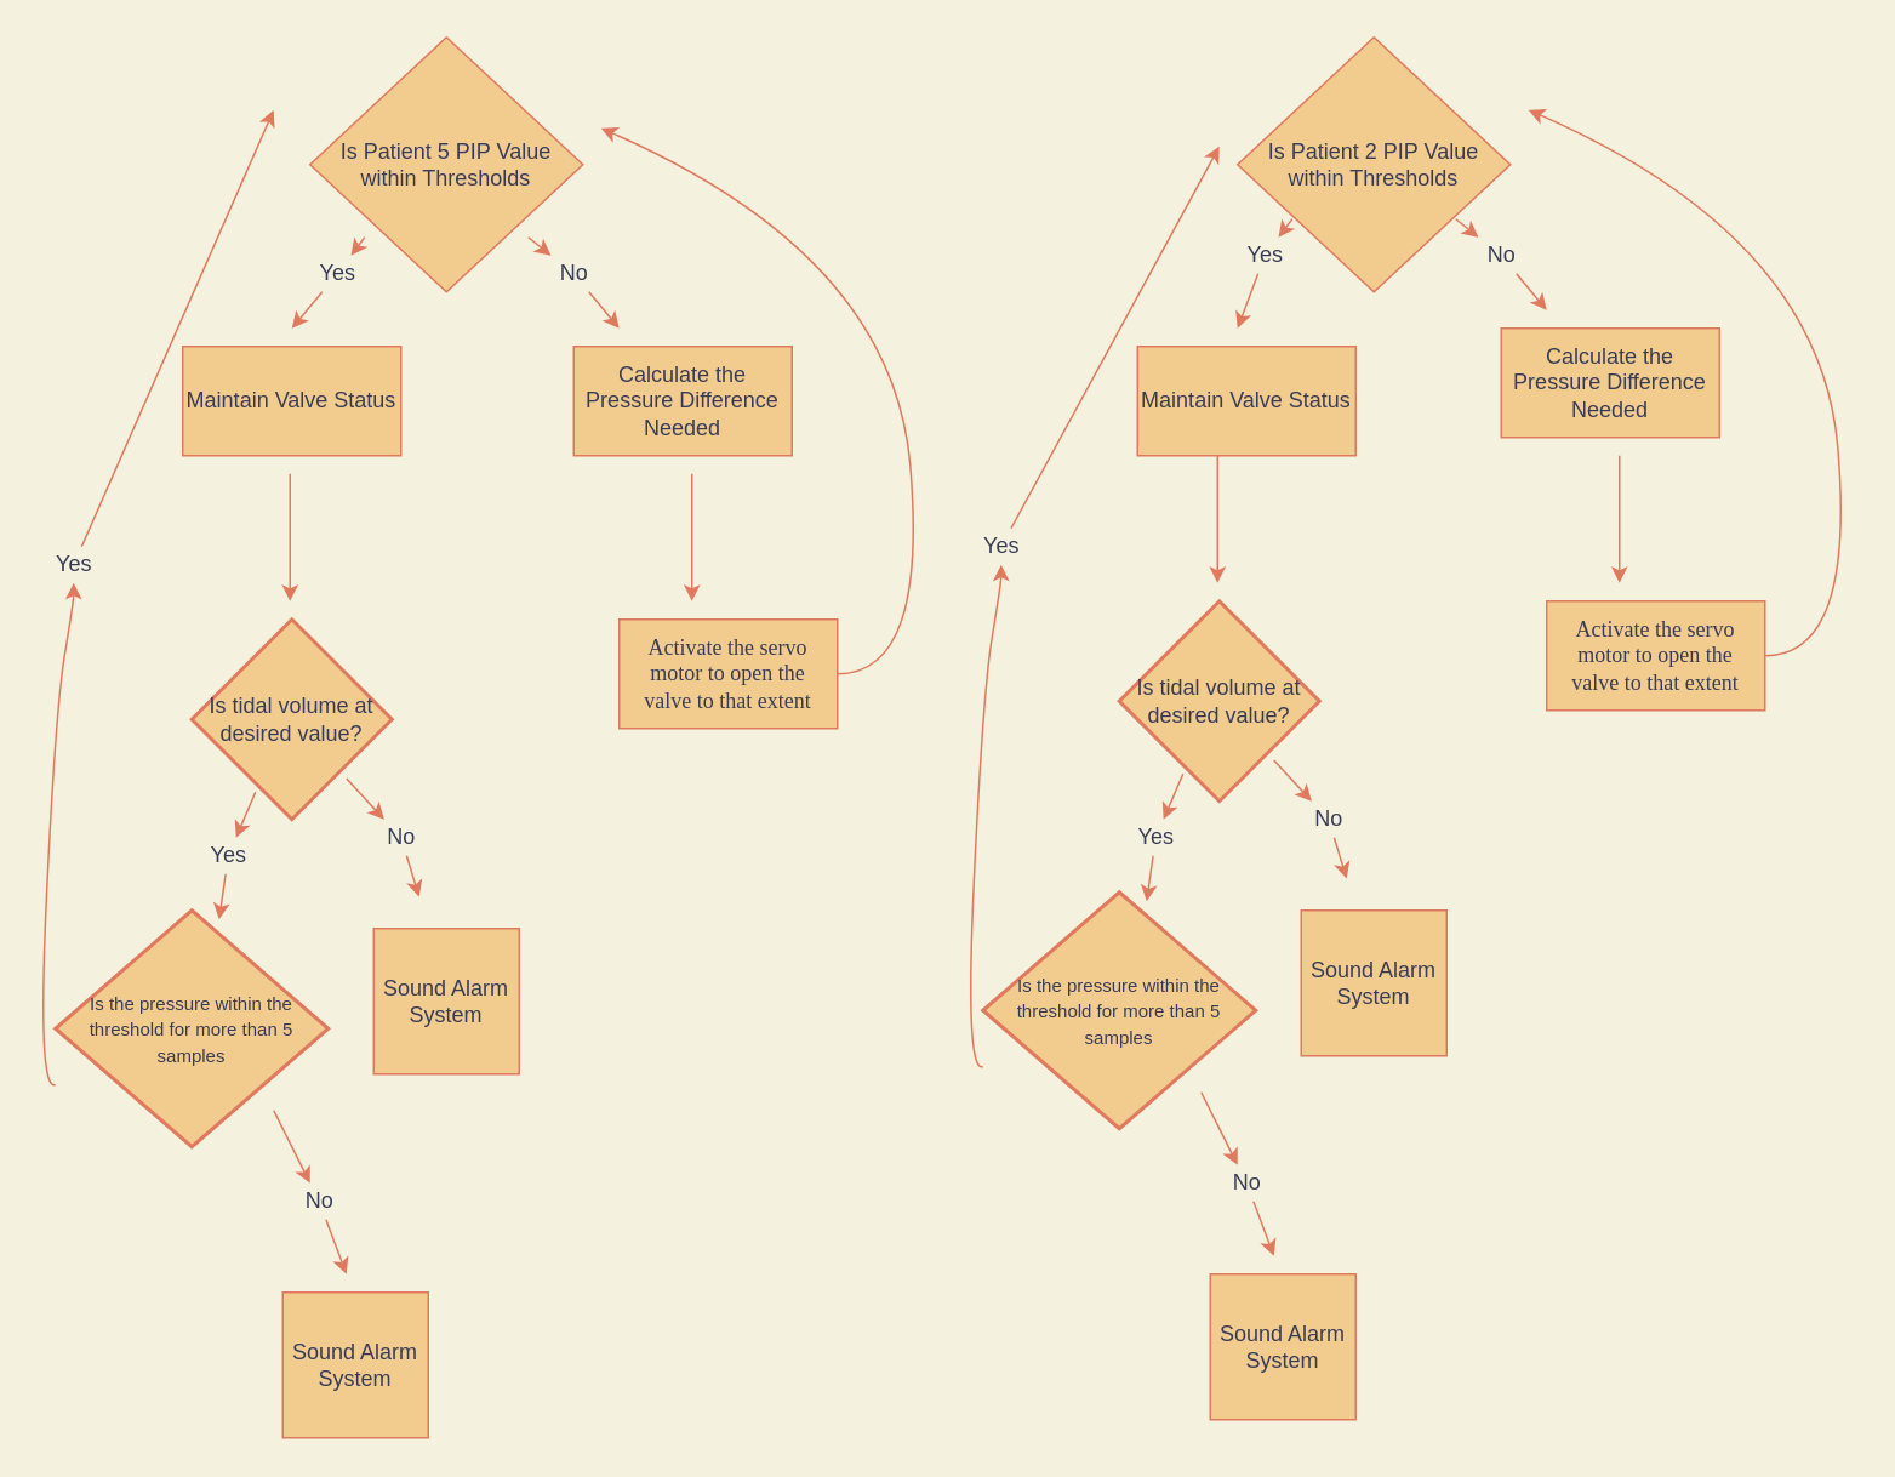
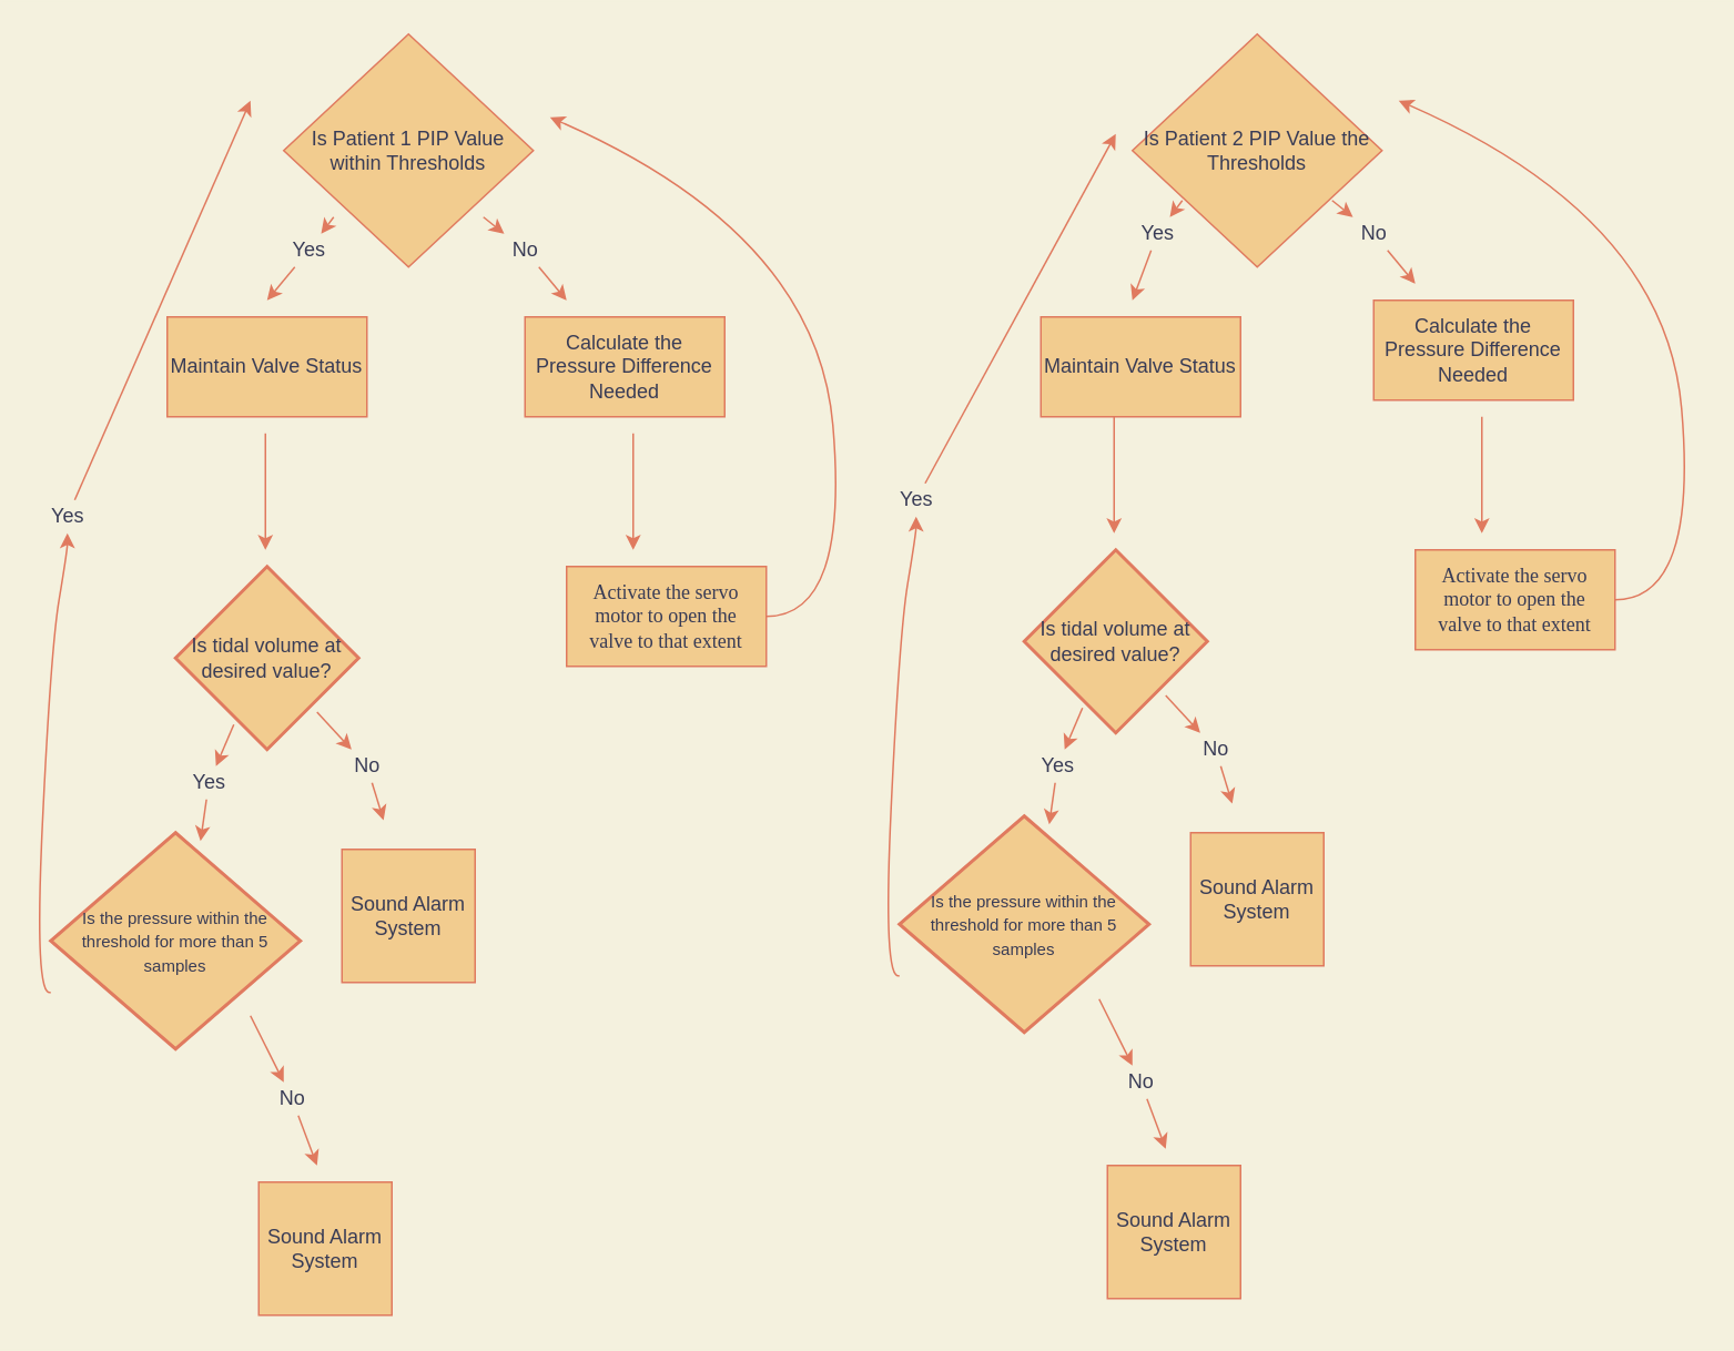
- <mxCell id="2" value="Is Patient 5 PIP Value within Thresholds" style="rhombus;whiteSpace=wrap;html=1;fillColor=#F2CC8F;strokeColor=#E07A5F;fontColor=#393C56;" parent="1" vertex="1"><mxGeometry x="170" y="20" width="150" height="140" as="geometry" /></mxCell>
+ <mxCell id="2" value="Is Patient 1 PIP Value within Thresholds" style="rhombus;whiteSpace=wrap;html=1;fillColor=#F2CC8F;strokeColor=#E07A5F;fontColor=#393C56;" parent="1" vertex="1"><mxGeometry x="170" y="20" width="150" height="140" as="geometry" /></mxCell>
- <mxCell id="31" value="Is Patient 2 PIP Value within Thresholds" style="rhombus;whiteSpace=wrap;html=1;fillColor=#F2CC8F;strokeColor=#E07A5F;fontColor=#393C56;" parent="1" vertex="1"><mxGeometry x="680" y="20" width="150" height="140" as="geometry" /></mxCell>
+ <mxCell id="31" value="Is Patient 2 PIP Value the Thresholds" style="rhombus;whiteSpace=wrap;html=1;fillColor=#F2CC8F;strokeColor=#E07A5F;fontColor=#393C56;" parent="1" vertex="1"><mxGeometry x="680" y="20" width="150" height="140" as="geometry" /></mxCell>
